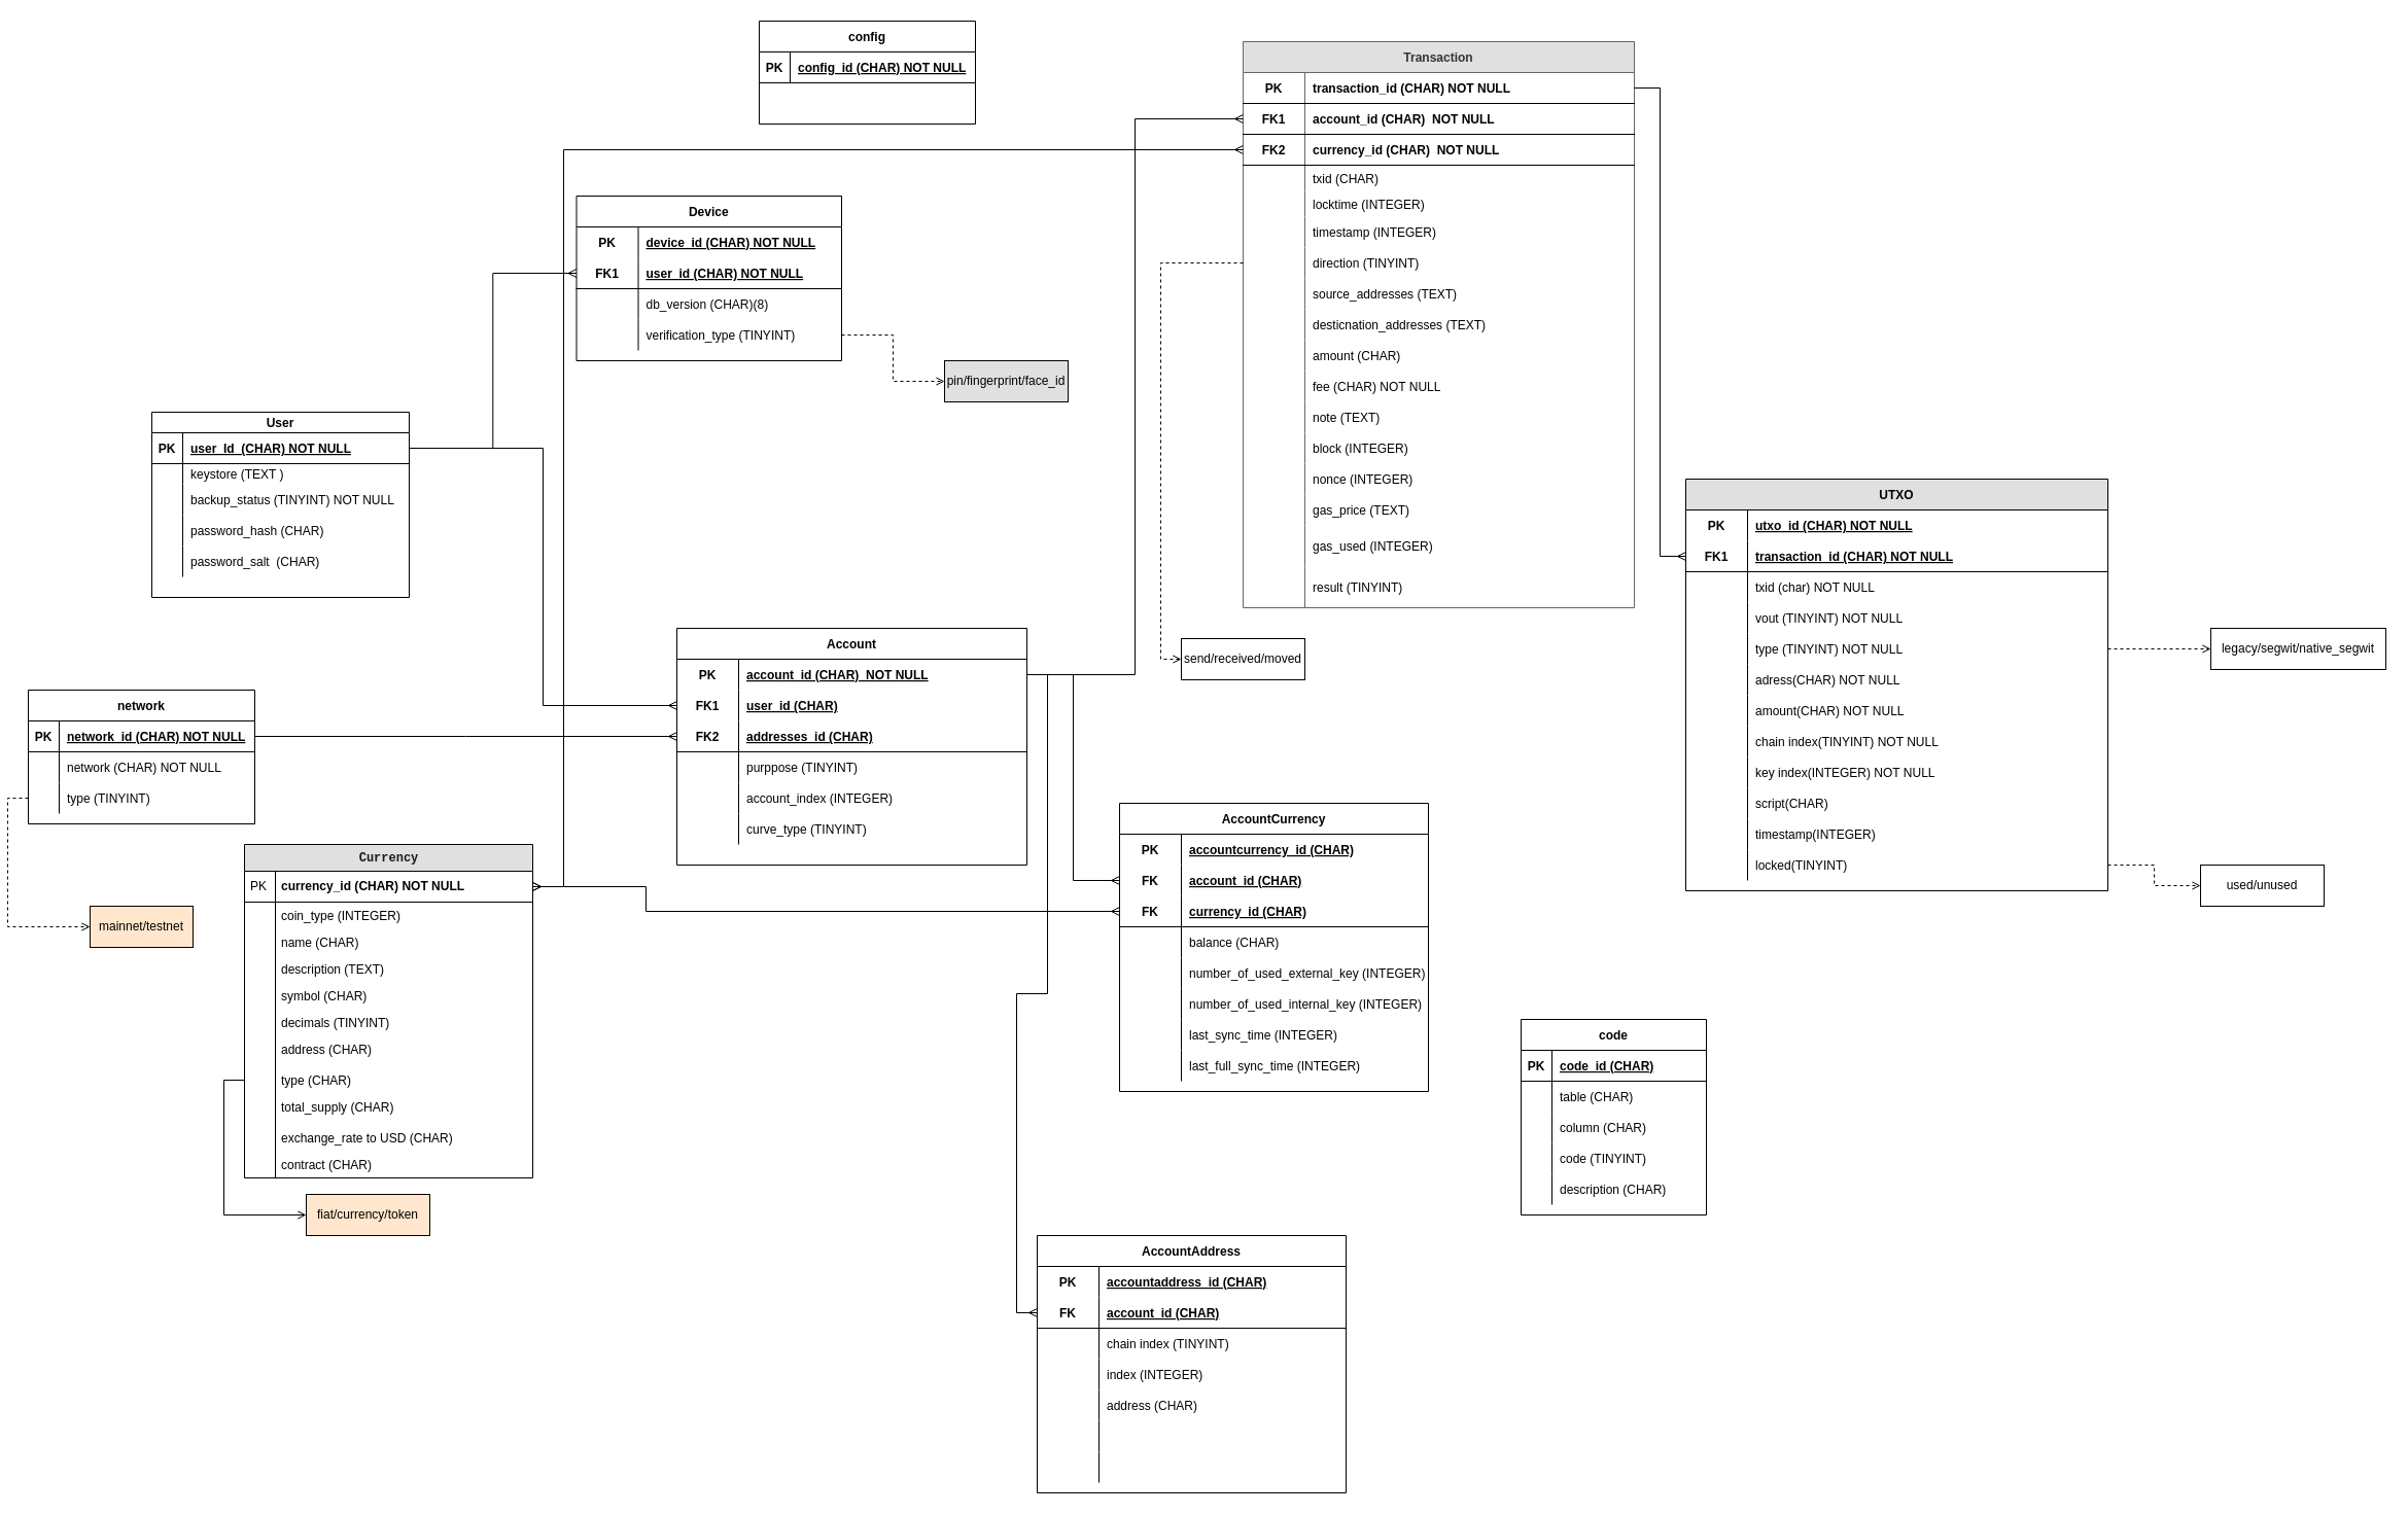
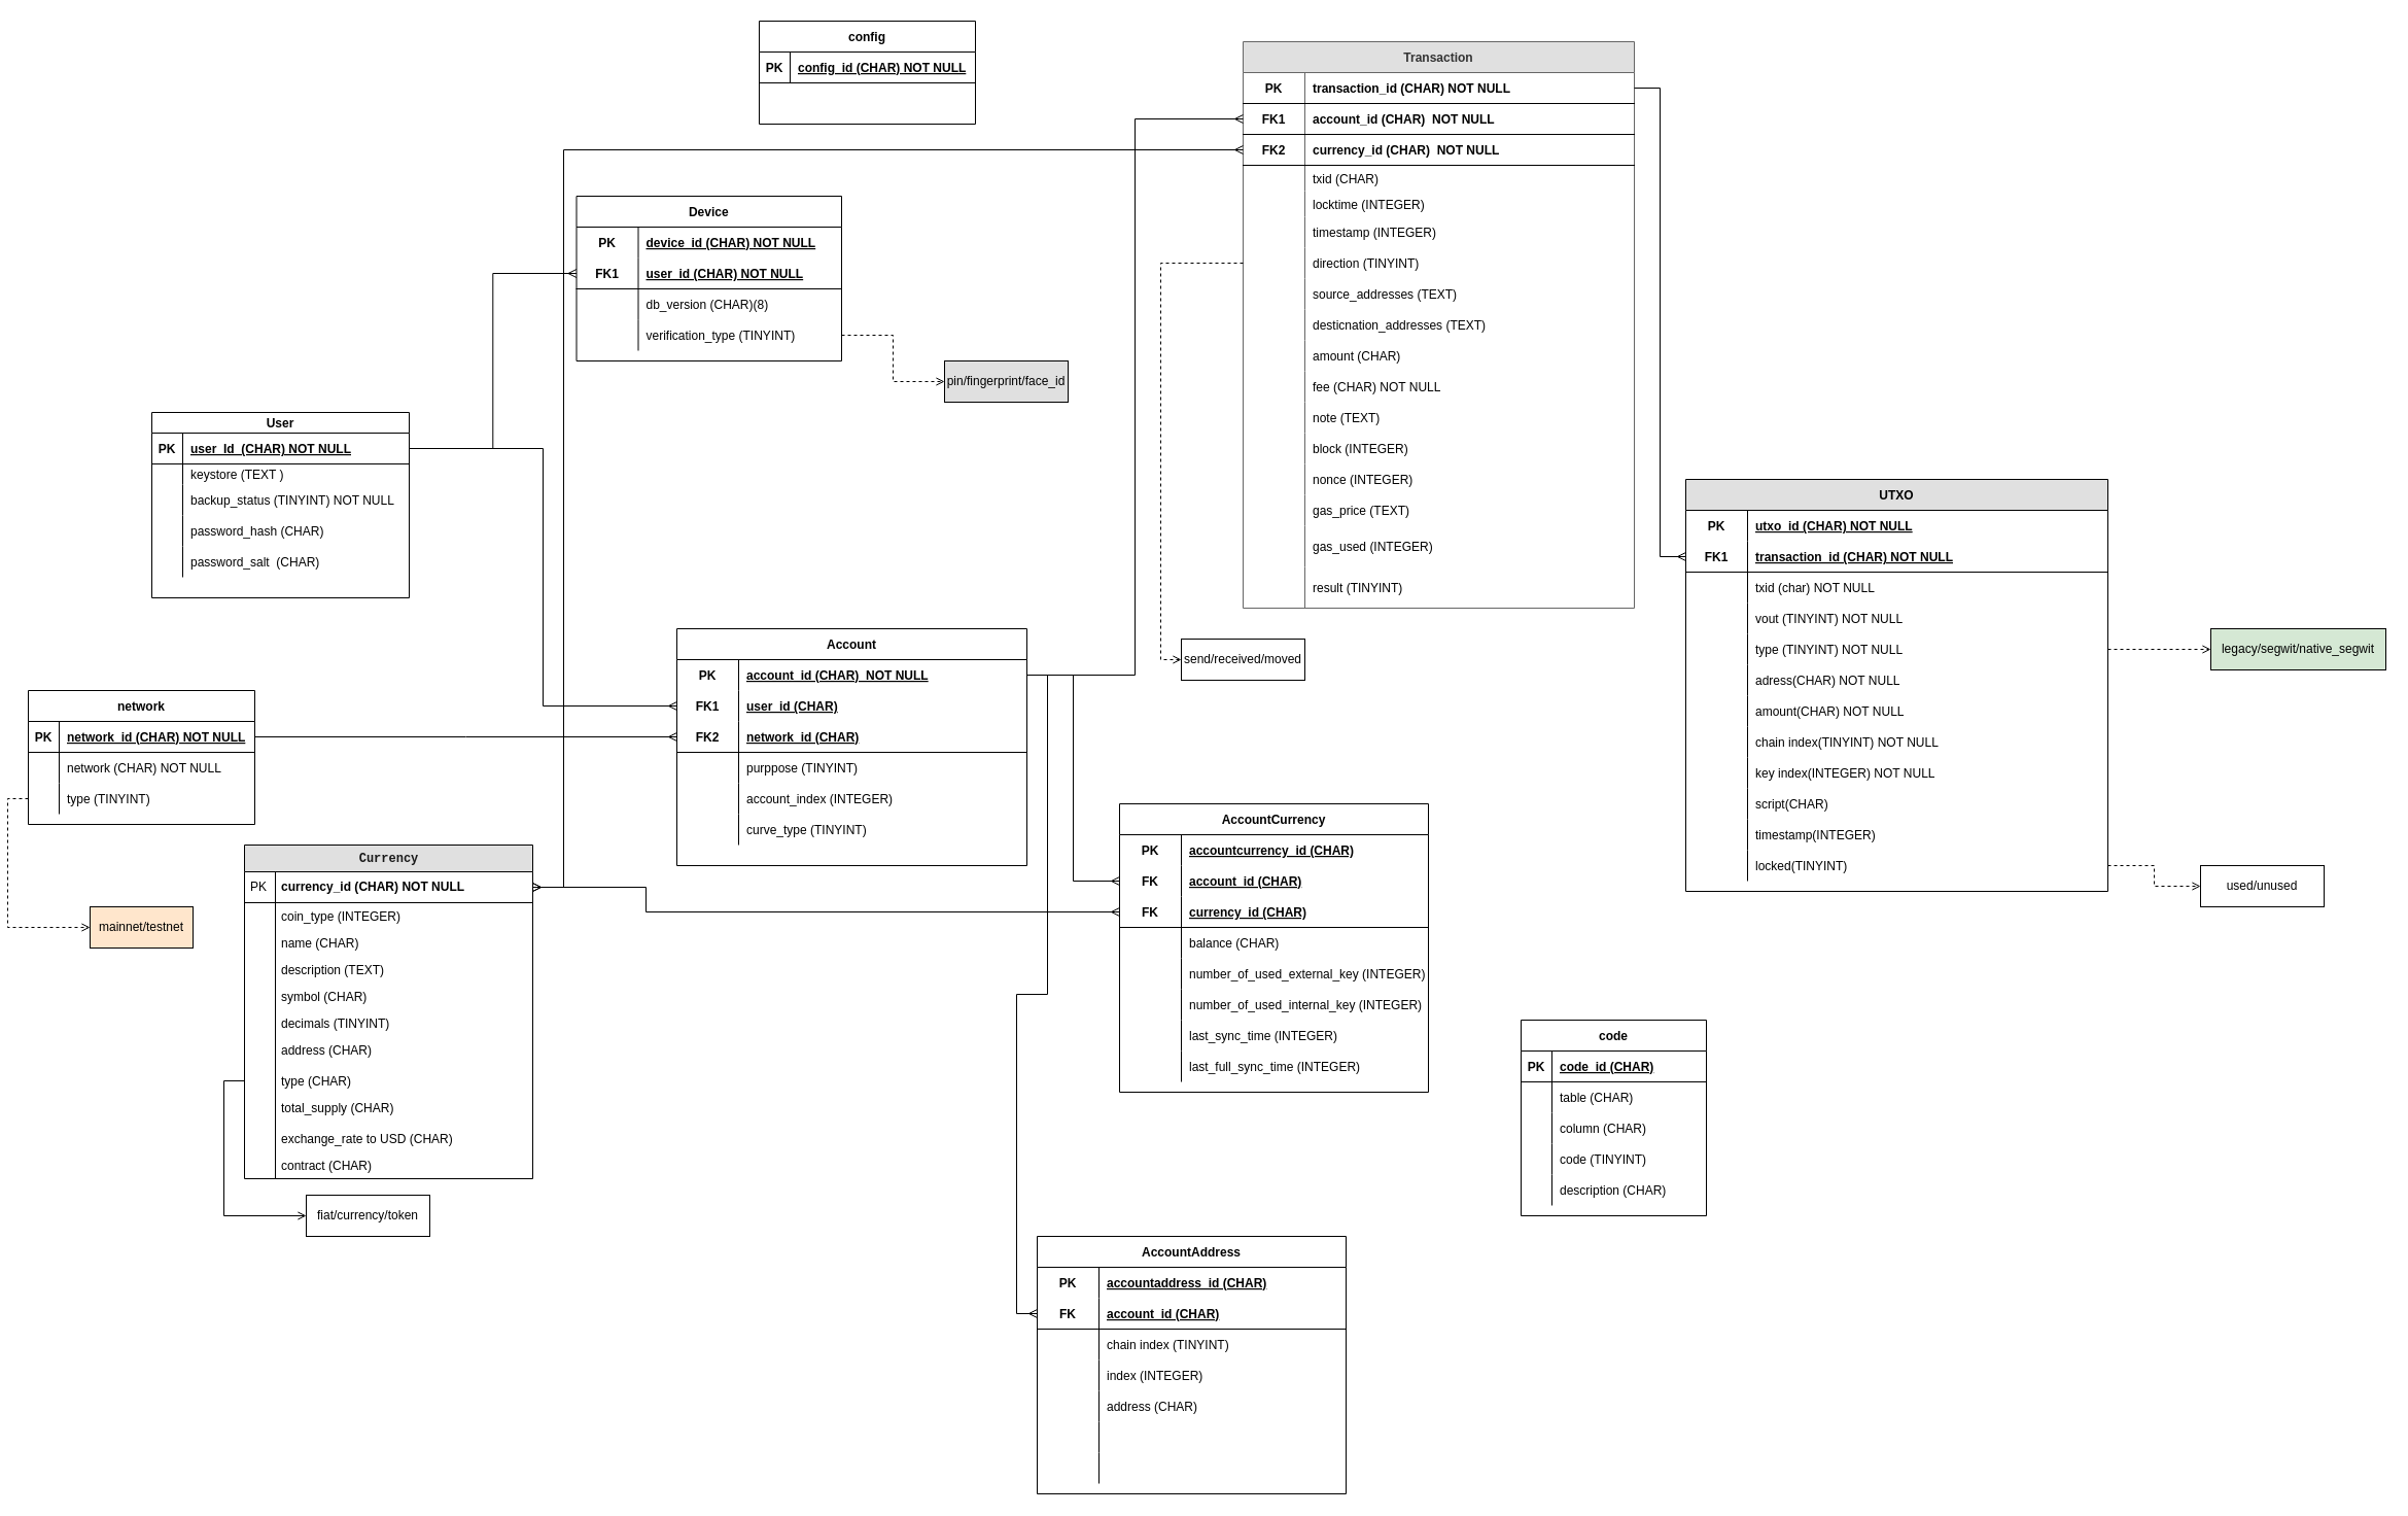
- <mxCell id="260" value="legacy/segwit/native_segwit" style="whiteSpace=wrap;html=1;align=center;" vertex="1" parent="1"><mxGeometry x="2140" y="610" width="170" height="40" as="geometry" /></mxCell>
+ <mxCell id="260" value="legacy/segwit/native_segwit" style="whiteSpace=wrap;html=1;align=center;fillColor=#d5e8d4;" vertex="1" parent="1"><mxGeometry x="2140" y="610" width="170" height="40" as="geometry" /></mxCell>
- <mxCell id="27" value="addresses_id (CHAR)" style="shape=partialRectangle;connectable=0;fillColor=none;top=0;left=0;bottom=0;right=0;align=left;spacingLeft=6;fontStyle=5;overflow=hidden;" vertex="1" parent="25"><mxGeometry x="60.0" width="280.0" height="30" as="geometry" /></mxCell>
+ <mxCell id="27" value="network_id (CHAR)" style="shape=partialRectangle;connectable=0;fillColor=none;top=0;left=0;bottom=0;right=0;align=left;spacingLeft=6;fontStyle=5;overflow=hidden;" vertex="1" parent="25"><mxGeometry x="60.0" width="280.0" height="30" as="geometry" /></mxCell>
- <mxCell id="200" value="fiat/currency/token" style="whiteSpace=wrap;html=1;align=center;fillColor=#ffe6cc;" vertex="1" parent="1"><mxGeometry x="290" y="1160" width="120" height="40" as="geometry" /></mxCell>
+ <mxCell id="200" value="fiat/currency/token" style="whiteSpace=wrap;html=1;align=center;" vertex="1" parent="1"><mxGeometry x="290" y="1160" width="120" height="40" as="geometry" /></mxCell>
